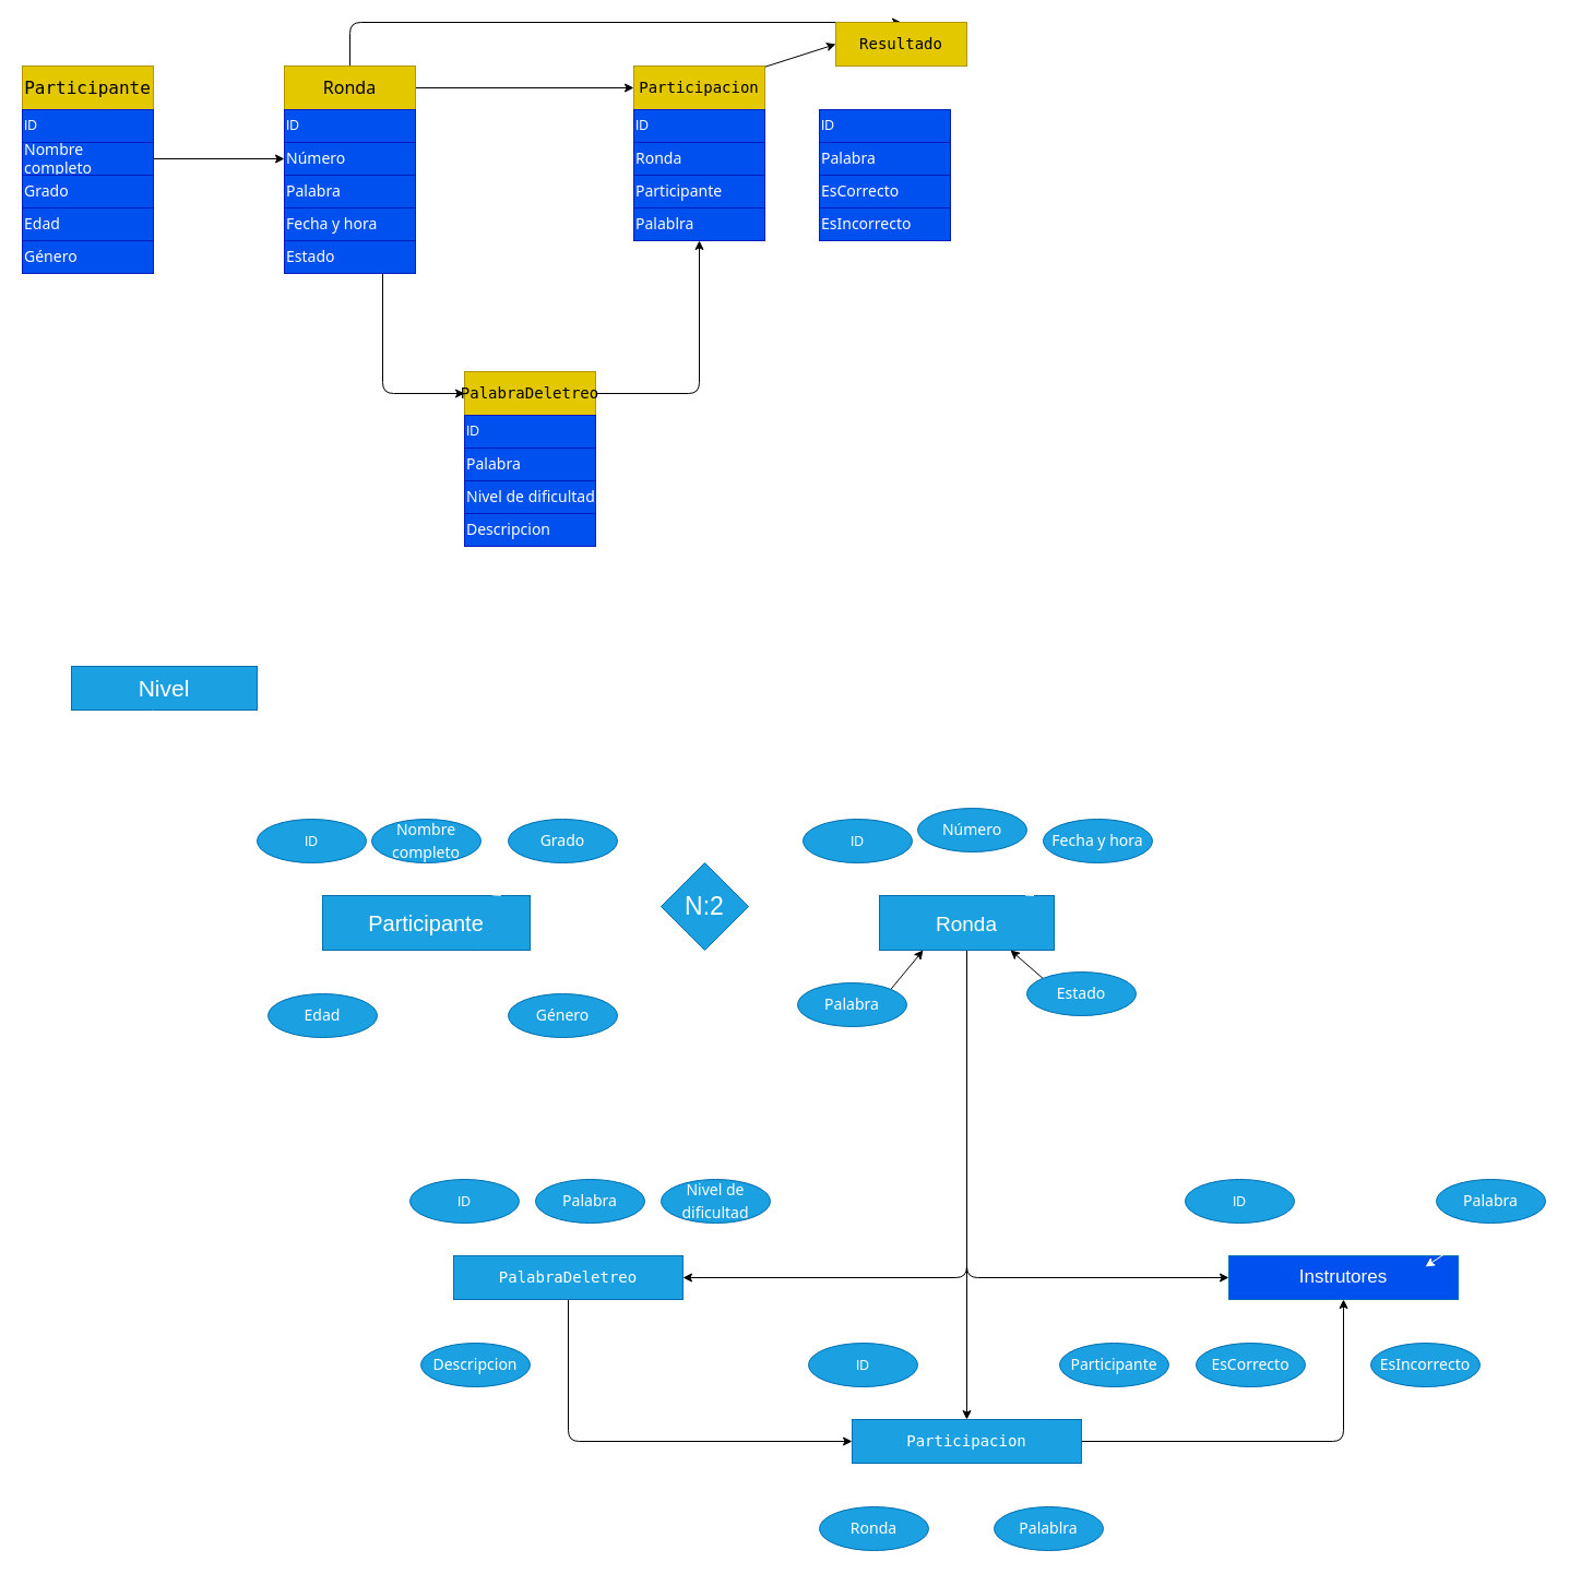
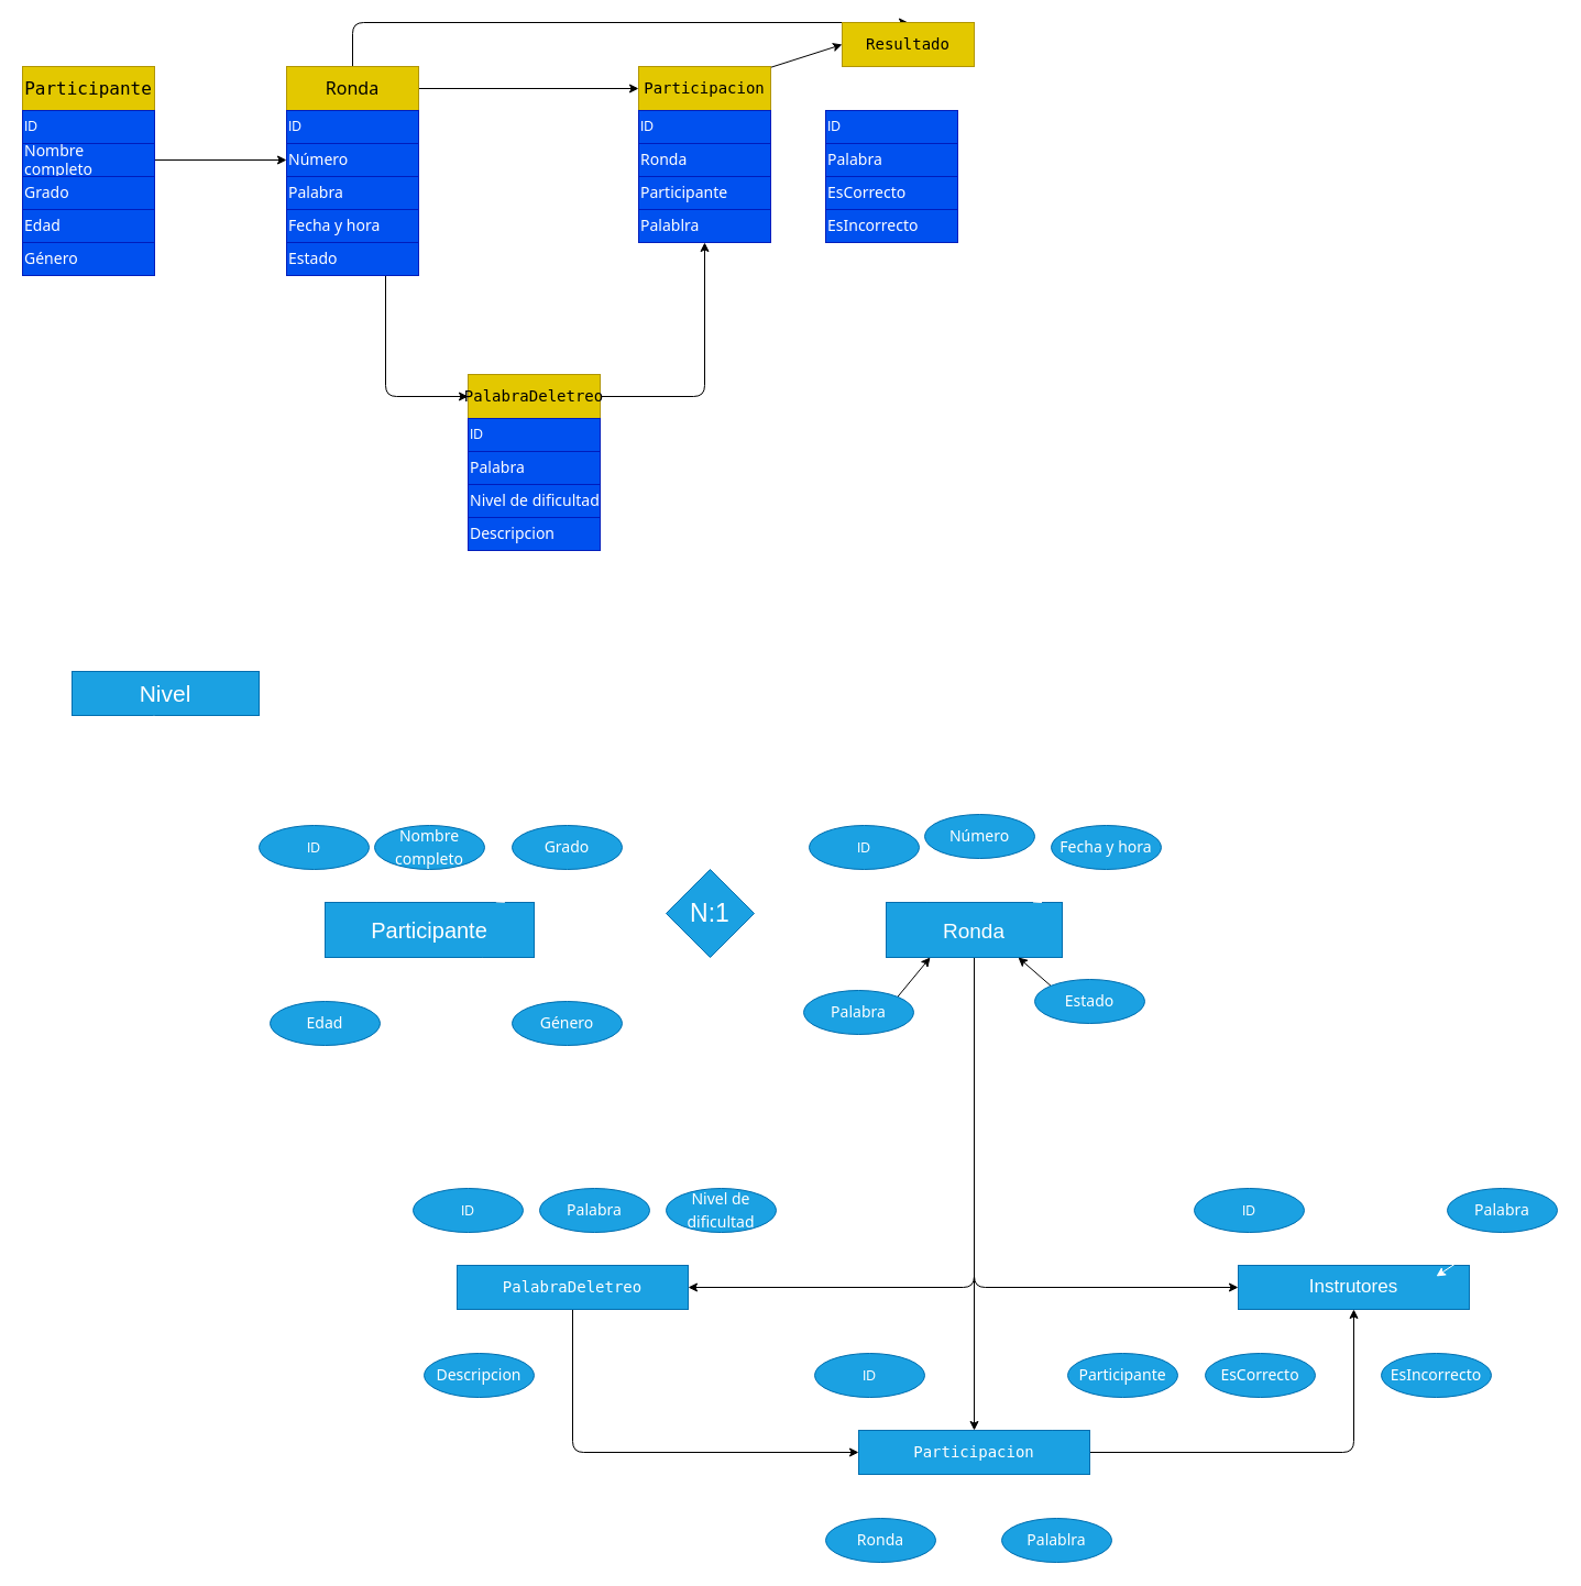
- <mxCell id="43" value="N:2" style="rhombus;whiteSpace=wrap;html=1;fontSize=23;fillColor=#1ba1e2;fontColor=#FFFFFF;strokeColor=#006EAF;" vertex="1" parent="1"><mxGeometry x="605" y="790" width="80" height="80" as="geometry" /></mxCell>
+ <mxCell id="43" value="N:1" style="rhombus;whiteSpace=wrap;html=1;fontSize=23;fillColor=#1ba1e2;fontColor=#FFFFFF;strokeColor=#006EAF;" vertex="1" parent="1"><mxGeometry x="605" y="790" width="80" height="80" as="geometry" /></mxCell>
- <mxCell id="81" value="&lt;font style=&quot;font-size: 17px;&quot;&gt;Instrutores&lt;/font&gt;" style="whiteSpace=wrap;html=1;fontColor=#FFFFFF;fillColor=#0050ef;strokeColor=#006EAF;" vertex="1" parent="1"><mxGeometry x="1125" y="1150" width="210" height="40" as="geometry" /></mxCell>
+ <mxCell id="81" value="&lt;font style=&quot;font-size: 17px;&quot;&gt;Instrutores&lt;/font&gt;" style="whiteSpace=wrap;html=1;fontColor=#FFFFFF;fillColor=#1ba1e2;strokeColor=#006EAF;" vertex="1" parent="1"><mxGeometry x="1125" y="1150" width="210" height="40" as="geometry" /></mxCell>
